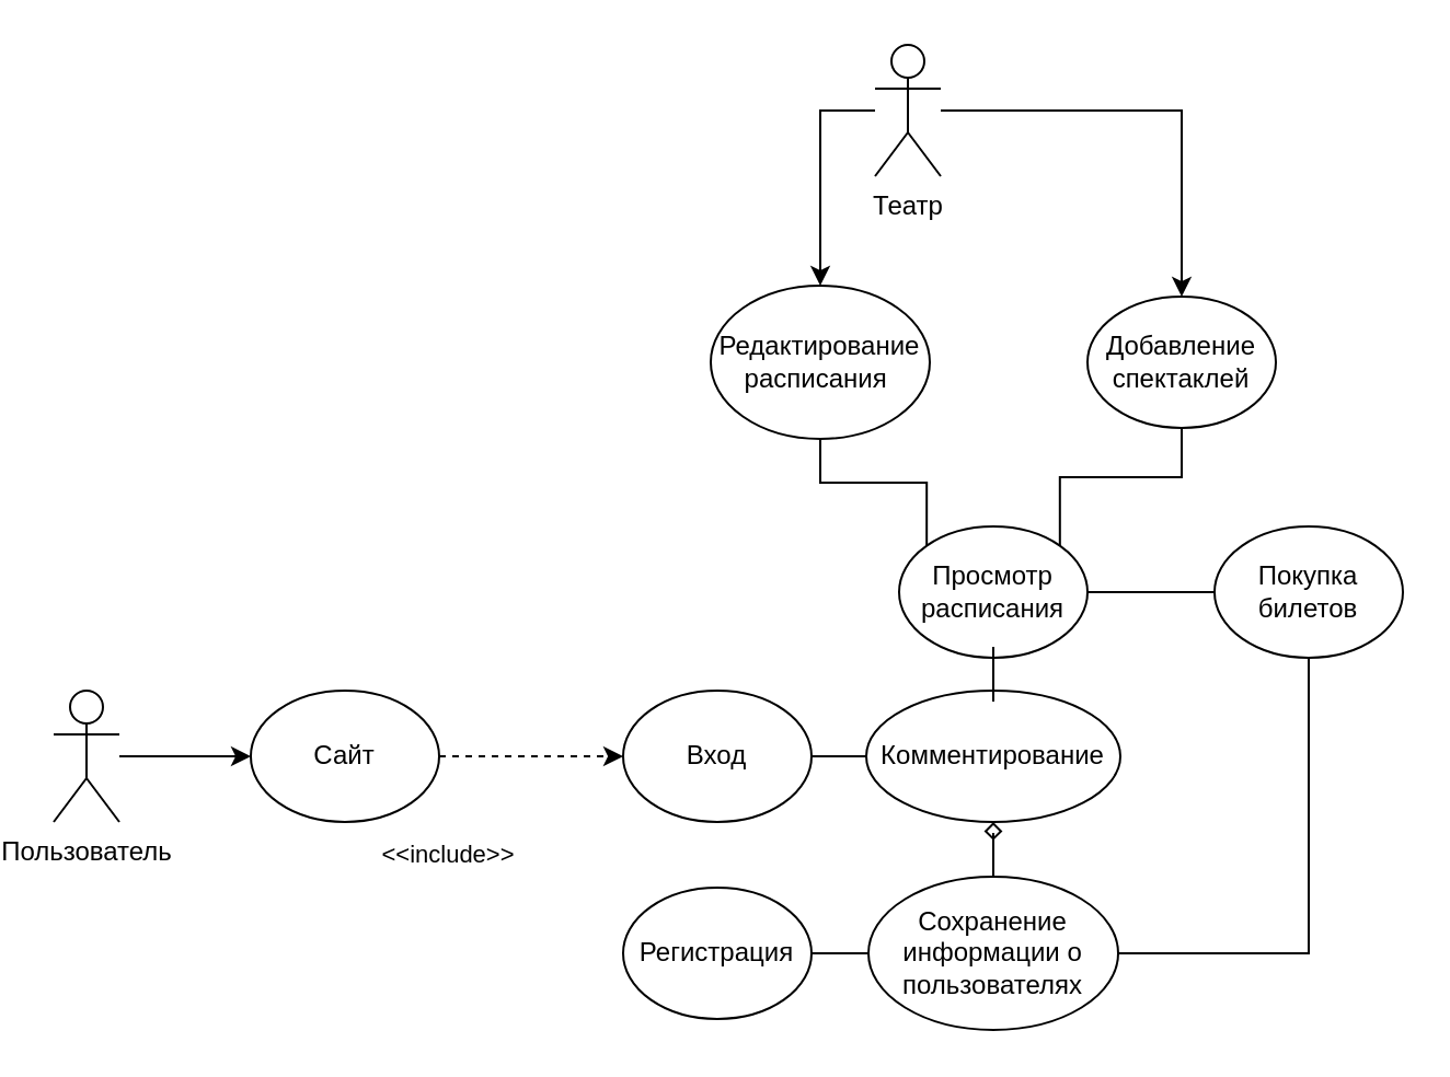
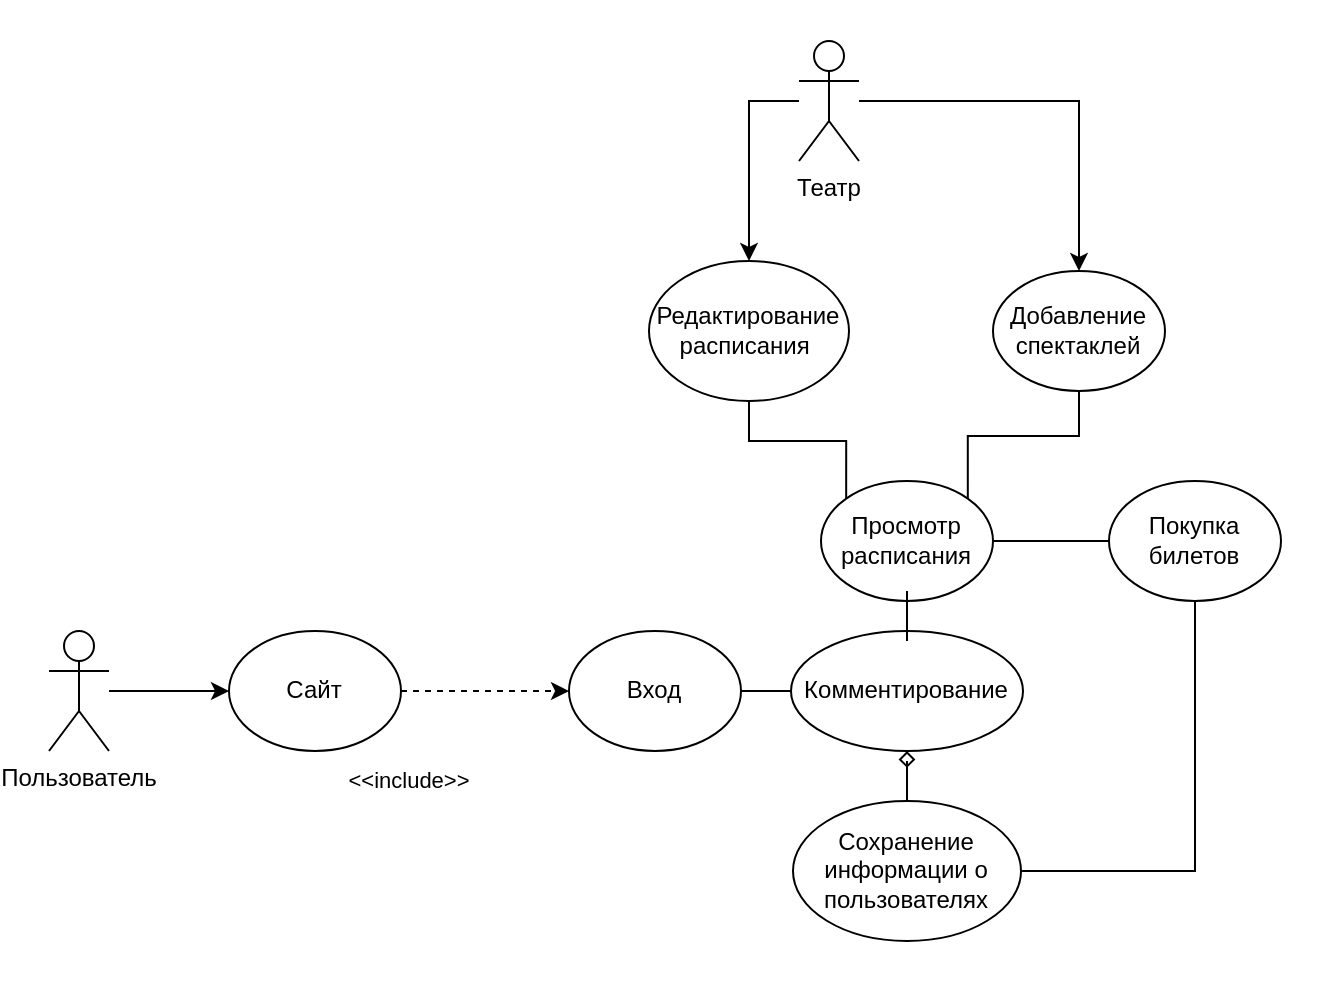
- <mxCell id="12" value="Регистрация" style="ellipse;whiteSpace=wrap;html=1;fillColor=none;" parent="1" vertex="1"><mxGeometry x="280" y="405" width="86" height="60" as="geometry" /></mxCell>
- <mxCell id="11" style="edgeStyle=orthogonalEdgeStyle;rounded=0;orthogonalLoop=1;jettySize=auto;html=1;entryX=0;entryY=0.5;entryDx=0;entryDy=0;endArrow=none;endFill=0;" edge="1" parent="1" source="12" target="24"><mxGeometry relative="1" as="geometry" /></mxCell>
